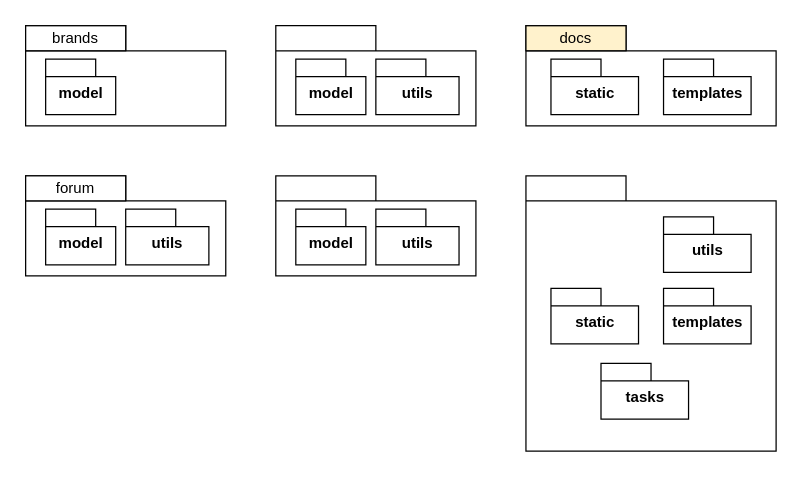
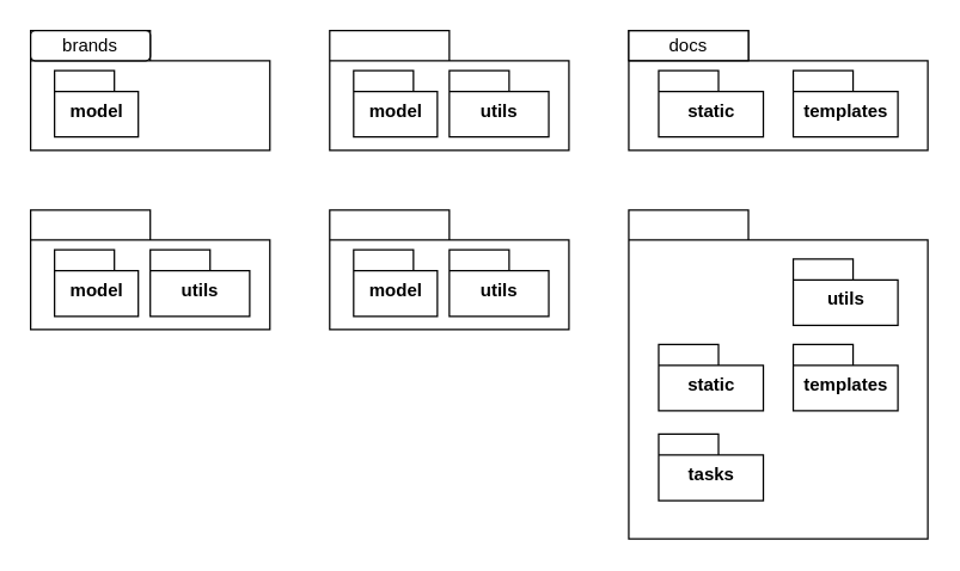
- <mxCell id="4" value="brands" style="rounded=0;whiteSpace=wrap;html=1;" vertex="1" parent="2"><mxGeometry width="80" height="20" as="geometry" /></mxCell>
+ <mxCell id="4" value="brands" style="whiteSpace=wrap;html=1;rounded=1;" vertex="1" parent="2"><mxGeometry width="80" height="20" as="geometry" /></mxCell>
- <mxCell id="8" value="docs" style="rounded=0;whiteSpace=wrap;html=1;fillColor=#fff2cc;" vertex="1" parent="6"><mxGeometry width="80" height="20" as="geometry" /></mxCell>
+ <mxCell id="8" value="docs" style="rounded=0;whiteSpace=wrap;html=1;" vertex="1" parent="6"><mxGeometry width="80" height="20" as="geometry" /></mxCell>
- <mxCell id="19" value="forum&lt;br&gt;" style="rounded=0;whiteSpace=wrap;html=1;" vertex="1" parent="17"><mxGeometry width="80" height="20" as="geometry" /></mxCell>
- <mxCell id="16" value="tasks" style="shape=folder;fontStyle=1;spacingTop=10;tabWidth=40;tabHeight=14;tabPosition=left;html=1;" vertex="1" parent="11"><mxGeometry x="60" y="149.997" width="70" height="44.444" as="geometry" /></mxCell>
+ <mxCell id="16" value="tasks" style="shape=folder;fontStyle=1;spacingTop=10;tabWidth=40;tabHeight=14;tabPosition=left;html=1;" vertex="1" parent="11"><mxGeometry x="20" y="149.997" width="70" height="44.444" as="geometry" /></mxCell>
